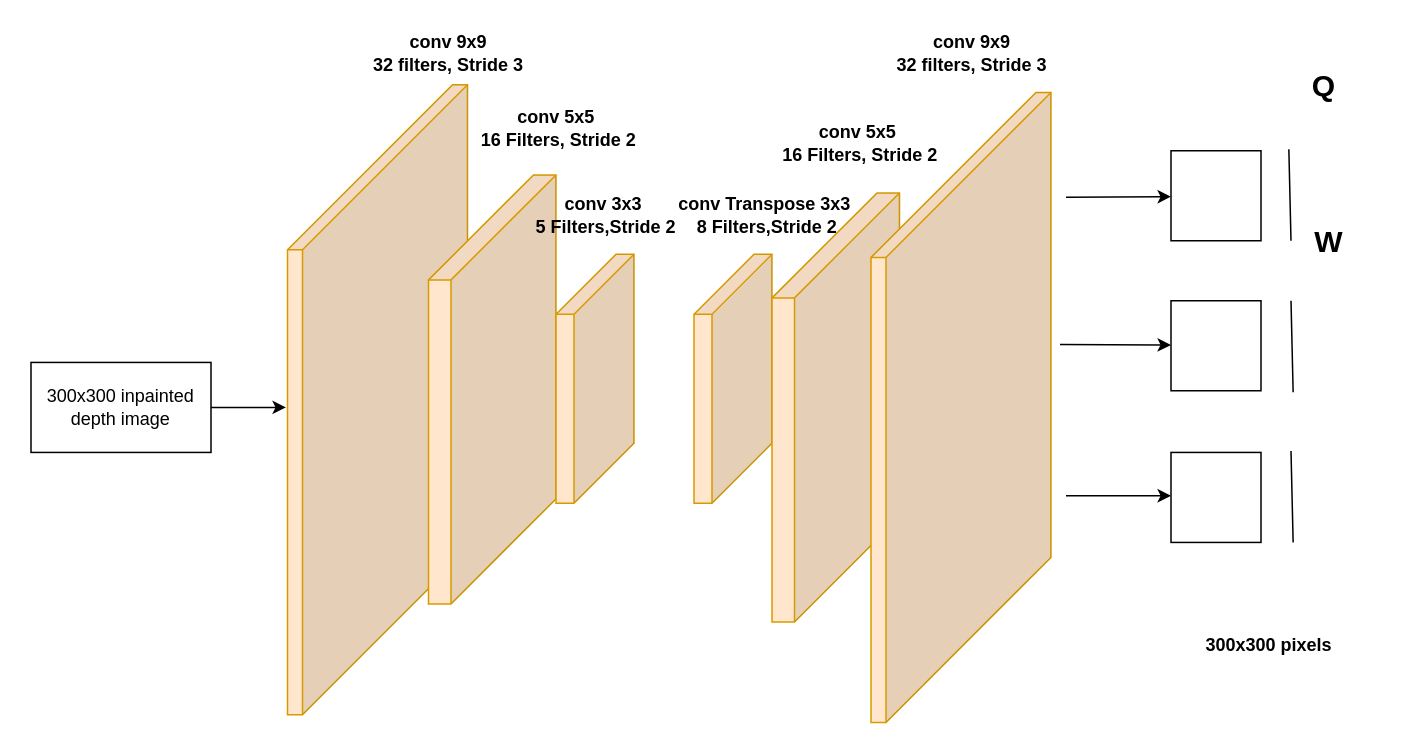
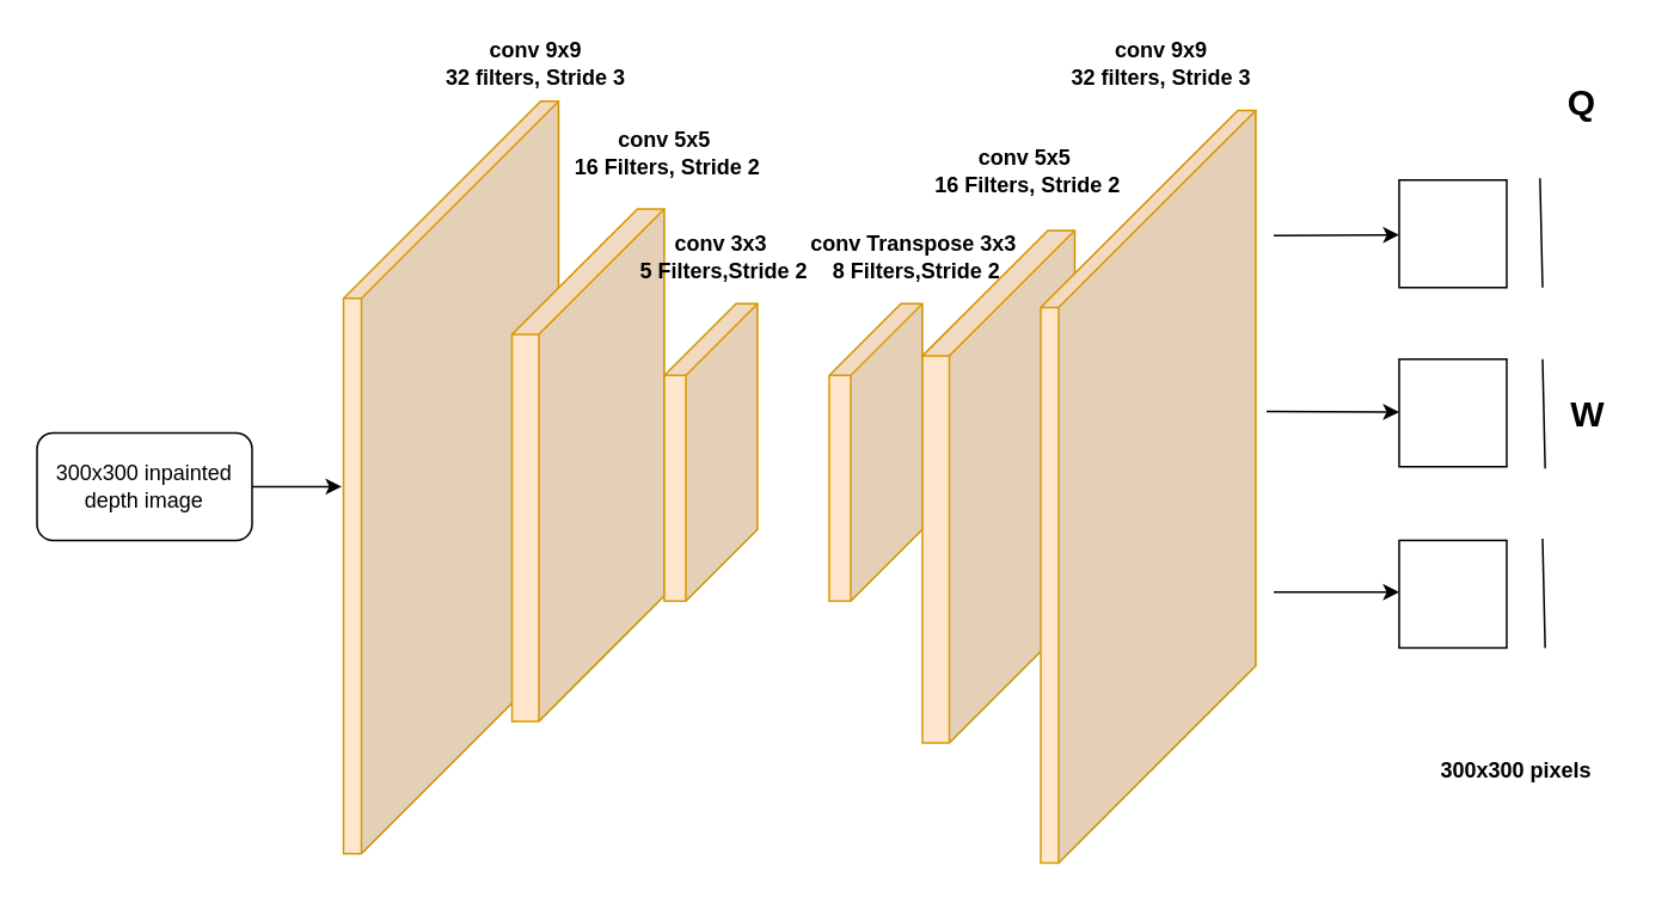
- <mxCell id="24" value="W" style="text;html=1;align=center;verticalAlign=middle;resizable=0;points=[];autosize=1;strokeColor=none;fillColor=none;fontStyle=1;fontSize=20;" vertex="1" parent="1"><mxGeometry x="870" y="145" width="30" height="30" as="geometry" /></mxCell>
+ <mxCell id="24" value="W" style="text;html=1;align=center;verticalAlign=middle;resizable=0;points=[];autosize=1;strokeColor=none;fillColor=none;fontStyle=1;fontSize=20;" vertex="1" parent="1"><mxGeometry x="870" y="215" width="30" height="30" as="geometry" /></mxCell>
- <mxCell id="15" value="300x300 inpainted depth image" style="rounded=0;whiteSpace=wrap;html=1;" vertex="1" parent="1"><mxGeometry x="20" y="241.12" width="120" height="60" as="geometry" /></mxCell>
+ <mxCell id="15" value="300x300 inpainted depth image" style="whiteSpace=wrap;html=1;rounded=1;" vertex="1" parent="1"><mxGeometry x="20" y="241.12" width="120" height="60" as="geometry" /></mxCell>
